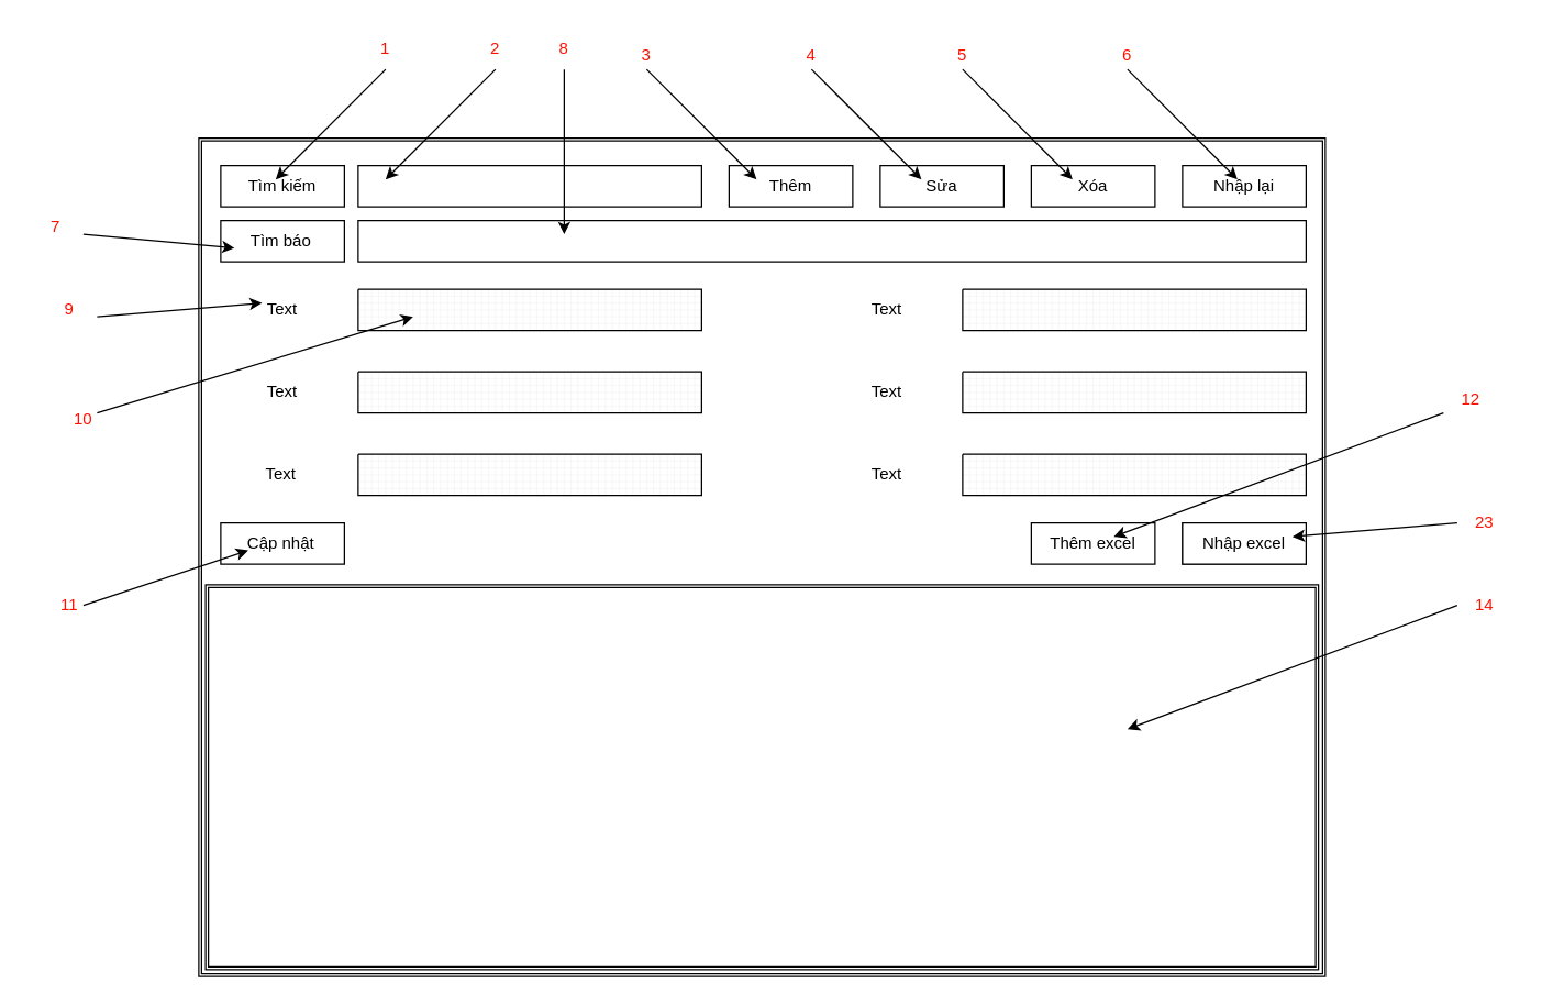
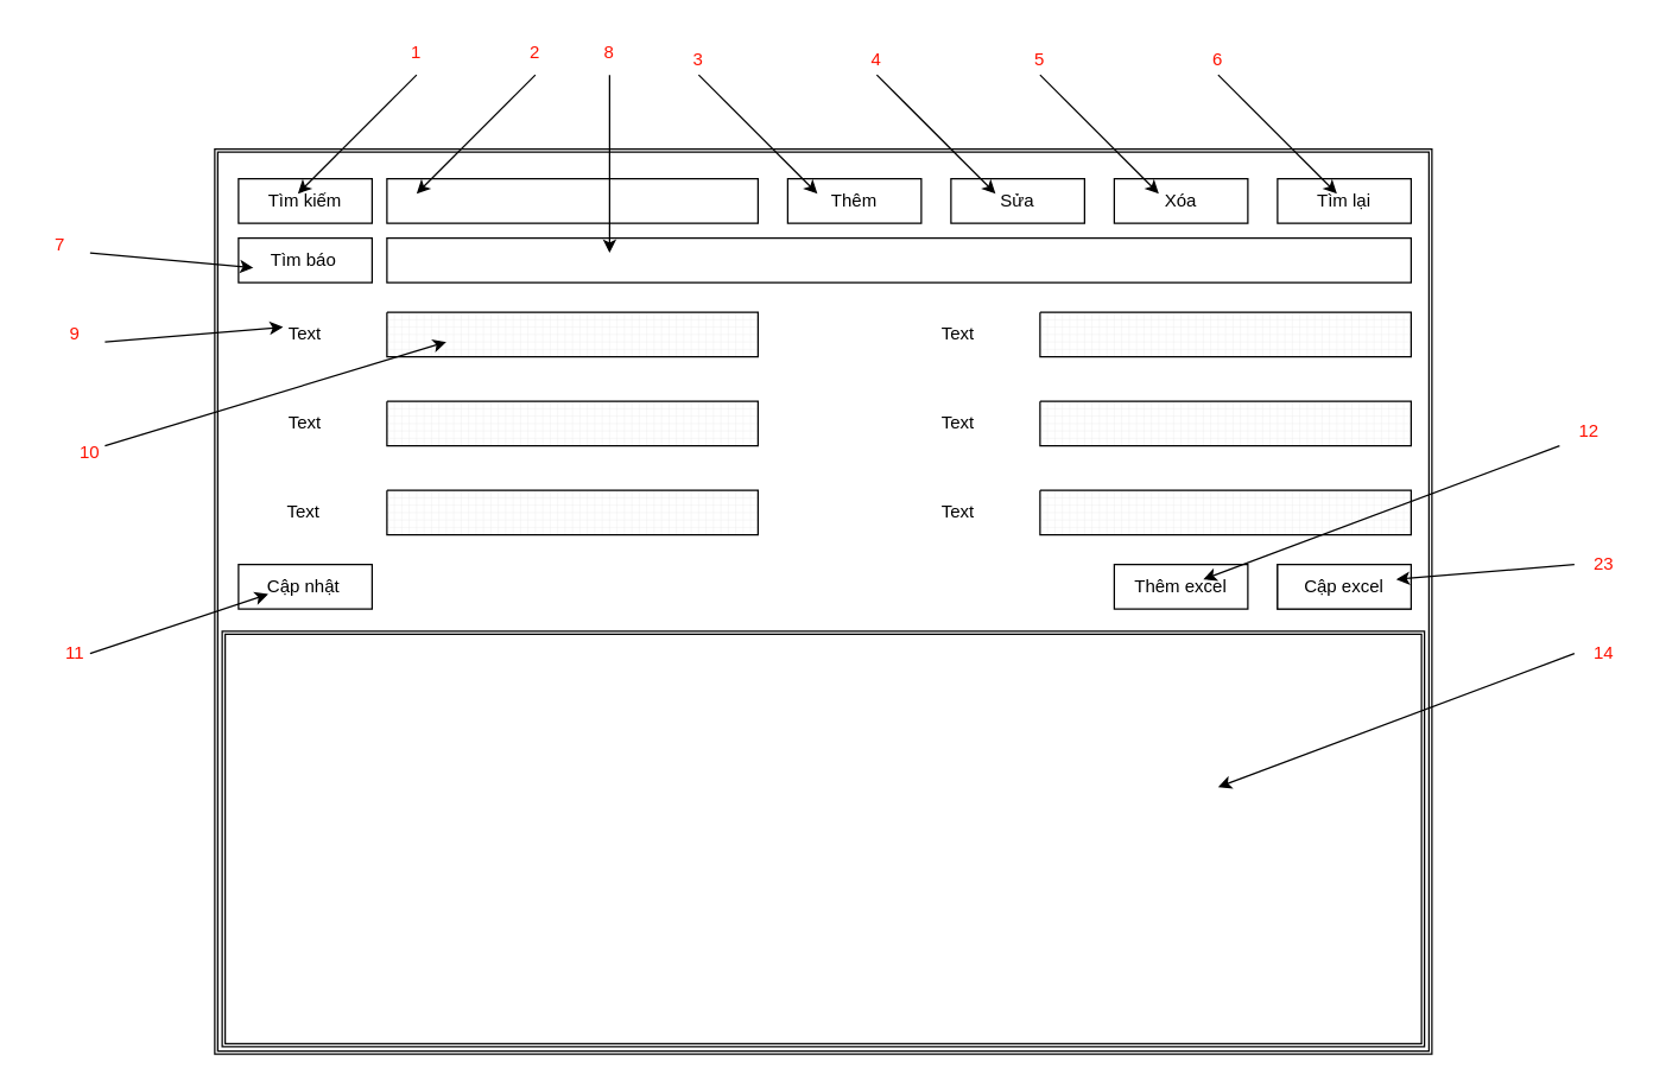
- <mxCell id="27" value="Nhập lại" style="text;html=1;strokeColor=none;fillColor=none;align=center;verticalAlign=middle;whiteSpace=wrap;rounded=0;" vertex="1" parent="1"><mxGeometry x="860" width="90" height="30" as="geometry" y="120" /></mxCell>
+ <mxCell id="27" value="Tìm lại" style="text;html=1;strokeColor=none;fillColor=none;align=center;verticalAlign=middle;whiteSpace=wrap;rounded=0;" vertex="1" parent="1"><mxGeometry x="860" width="90" height="30" as="geometry" y="120" /></mxCell>
- <mxCell id="28" value="Nhập excel" style="text;html=1;strokeColor=none;fillColor=none;align=center;verticalAlign=middle;whiteSpace=wrap;rounded=0;" vertex="1" parent="1"><mxGeometry x="860" y="380" width="90" height="30" as="geometry" /></mxCell>
+ <mxCell id="28" value="Cập excel" style="text;html=1;strokeColor=none;fillColor=none;align=center;verticalAlign=middle;whiteSpace=wrap;rounded=0;" vertex="1" parent="1"><mxGeometry x="860" y="380" width="90" height="30" as="geometry" /></mxCell>
